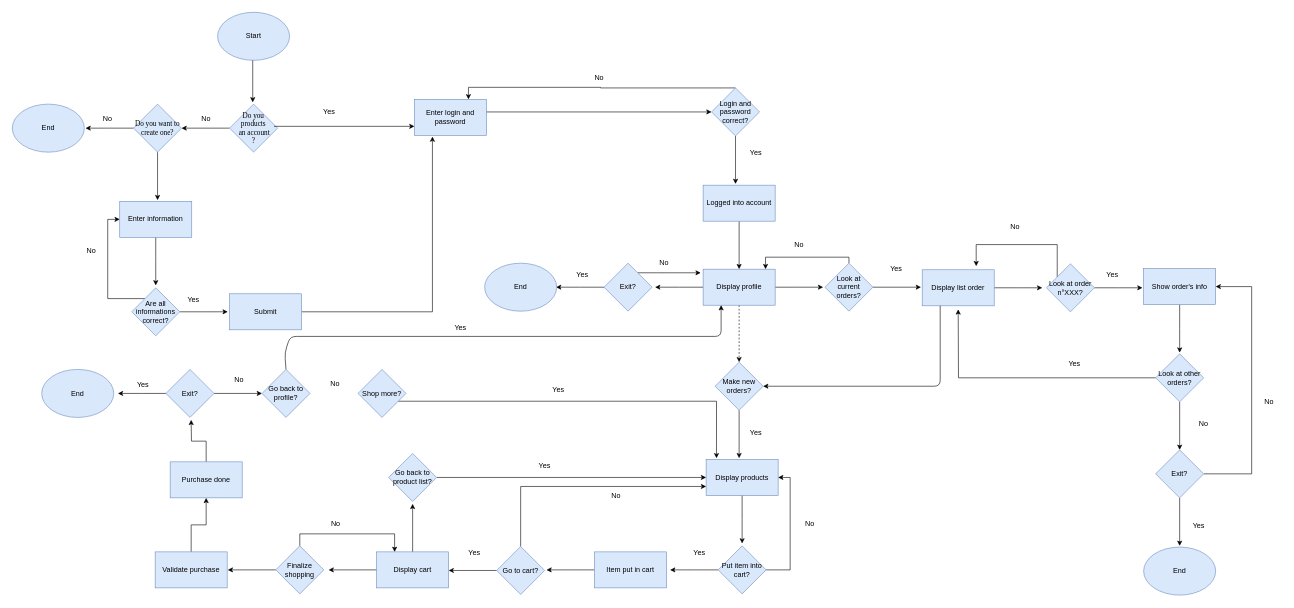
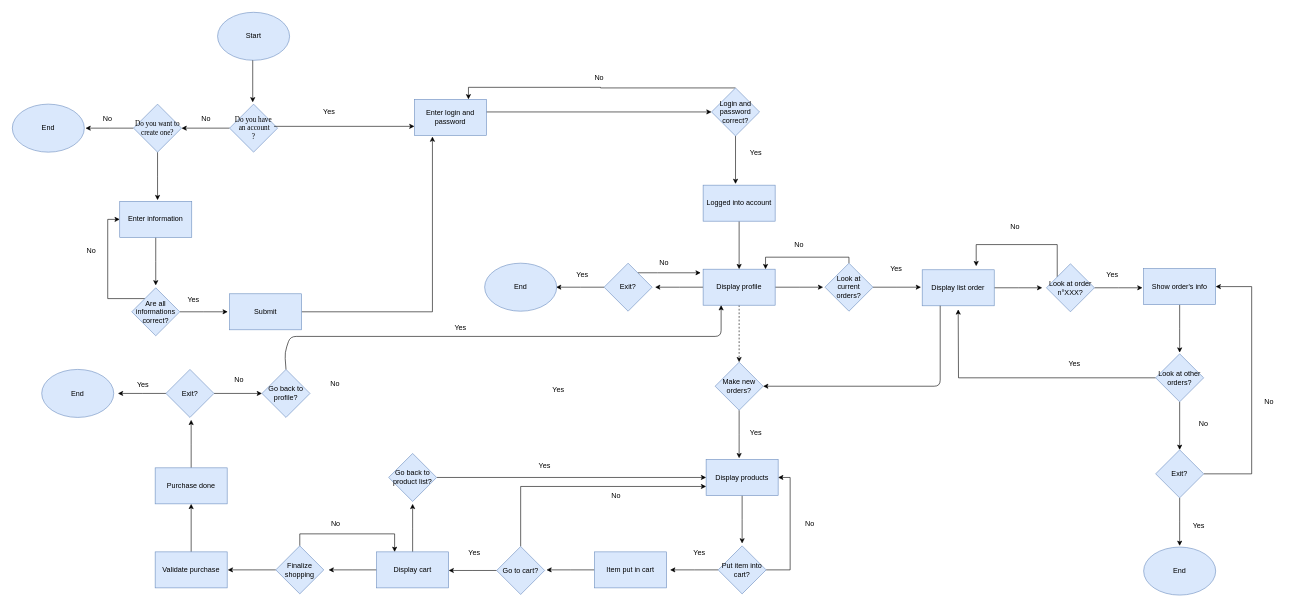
- <mxCell id="5" value="&lt;font style=&quot;font-size: 12px&quot;&gt;&lt;font face=&quot;Times New Roman&quot; style=&quot;font-size: 12px&quot;&gt;Do you products&lt;br&gt;&amp;nbsp;an account&lt;br&gt;?&lt;/font&gt;&lt;br&gt;&lt;/font&gt;" style="rhombus;whiteSpace=wrap;html=1;fillColor=#dae8fc;strokeColor=#6c8ebf;" parent="1" vertex="1"><mxGeometry x="382" y="173" width="80" height="80" as="geometry" /></mxCell>
+ <mxCell id="5" value="&lt;font style=&quot;font-size: 12px&quot;&gt;&lt;font face=&quot;Times New Roman&quot; style=&quot;font-size: 12px&quot;&gt;Do you have&lt;br&gt;&amp;nbsp;an account&lt;br&gt;?&lt;/font&gt;&lt;br&gt;&lt;/font&gt;" style="rhombus;whiteSpace=wrap;html=1;fillColor=#dae8fc;strokeColor=#6c8ebf;" parent="1" vertex="1"><mxGeometry x="382" y="173" width="80" height="80" as="geometry" /></mxCell>
- <mxCell id="104" value="Shop more?" style="rhombus;whiteSpace=wrap;html=1;fillColor=#dae8fc;strokeColor=#6c8ebf;" parent="1" vertex="1"><mxGeometry x="596" y="615" width="80" height="80" as="geometry" /></mxCell>
- <mxCell id="103" value="" style="edgeStyle=orthogonalEdgeStyle;rounded=0;orthogonalLoop=1;jettySize=auto;html=1;entryX=0.144;entryY=-0.033;entryDx=0;entryDy=0;entryPerimeter=0;" parent="1" source="104" target="41" edge="1"><mxGeometry relative="1" as="geometry"><mxPoint x="756" y="655" as="targetPoint" /><Array as="points"><mxPoint x="1193" y="668" /></Array></mxGeometry></mxCell>
- <mxCell id="95" value="Purchase done" style="rounded=0;whiteSpace=wrap;html=1;fillColor=#dae8fc;strokeColor=#6c8ebf;" parent="1" vertex="1"><mxGeometry x="283" y="769" width="120" height="60" as="geometry" /></mxCell>
+ <mxCell id="95" value="Purchase done" style="rounded=0;whiteSpace=wrap;html=1;fillColor=#dae8fc;strokeColor=#6c8ebf;" parent="1" vertex="1"><mxGeometry x="258" y="779" width="120" height="60" as="geometry" /></mxCell>
